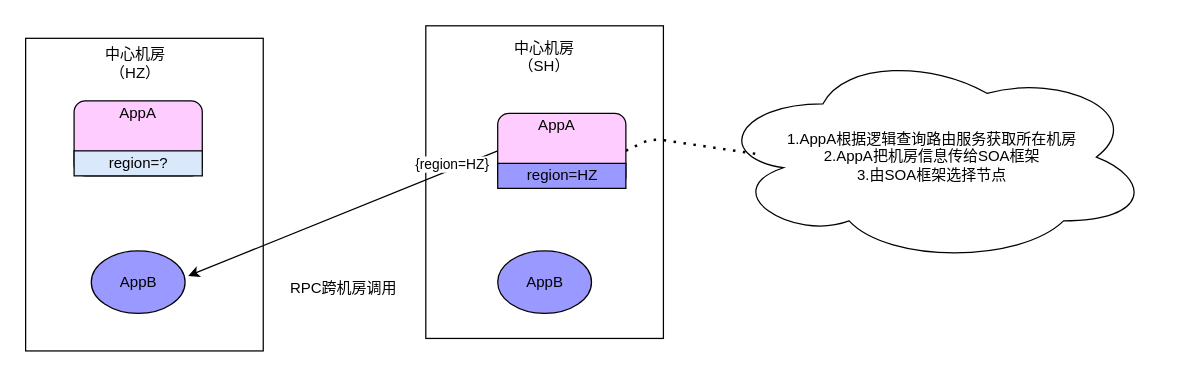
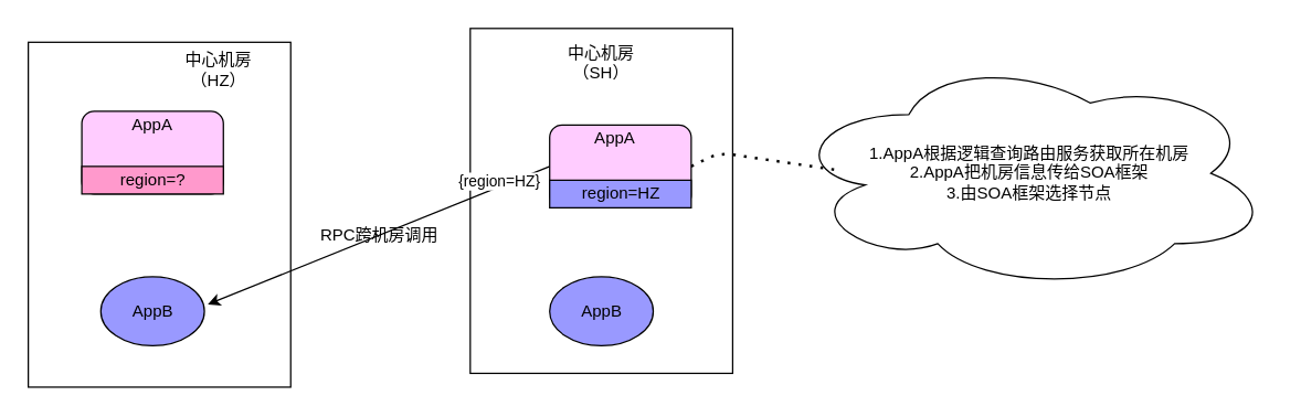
- <mxCell id="4" value="中心机房（HZ）" style="text;html=1;strokeColor=none;fillColor=none;align=center;verticalAlign=middle;whiteSpace=wrap;rounded=0;" vertex="1" parent="1"><mxGeometry x="72.5" y="35" width="70" height="30" as="geometry" /></mxCell>
+ <mxCell id="4" value="中心机房（HZ）" style="text;html=1;strokeColor=none;fillColor=none;align=center;verticalAlign=middle;whiteSpace=wrap;rounded=0;" vertex="1" parent="1"><mxGeometry x="122.5" y="35" width="70" height="30" as="geometry" /></mxCell>
- <mxCell id="17" value="region=?" style="rounded=0;whiteSpace=wrap;html=1;fillColor=#dae8fc;" vertex="1" parent="1"><mxGeometry x="58.75" y="120" width="102.5" height="20" as="geometry" /></mxCell>
+ <mxCell id="17" value="region=?" style="rounded=0;whiteSpace=wrap;html=1;fillColor=#FF99CC;" vertex="1" parent="1"><mxGeometry x="58.75" y="120" width="102.5" height="20" as="geometry" /></mxCell>
- <mxCell id="9" value="RPC跨机房调用" style="text;html=1;align=center;verticalAlign=middle;resizable=0;points=[];autosize=1;" vertex="1" parent="1"><mxGeometry x="224" y="220" width="100" height="20" as="geometry" /></mxCell>
+ <mxCell id="9" value="RPC跨机房调用" style="text;html=1;align=center;verticalAlign=middle;resizable=0;points=[];autosize=1;" vertex="1" parent="1"><mxGeometry x="224" y="160" width="100" height="20" as="geometry" /></mxCell>
